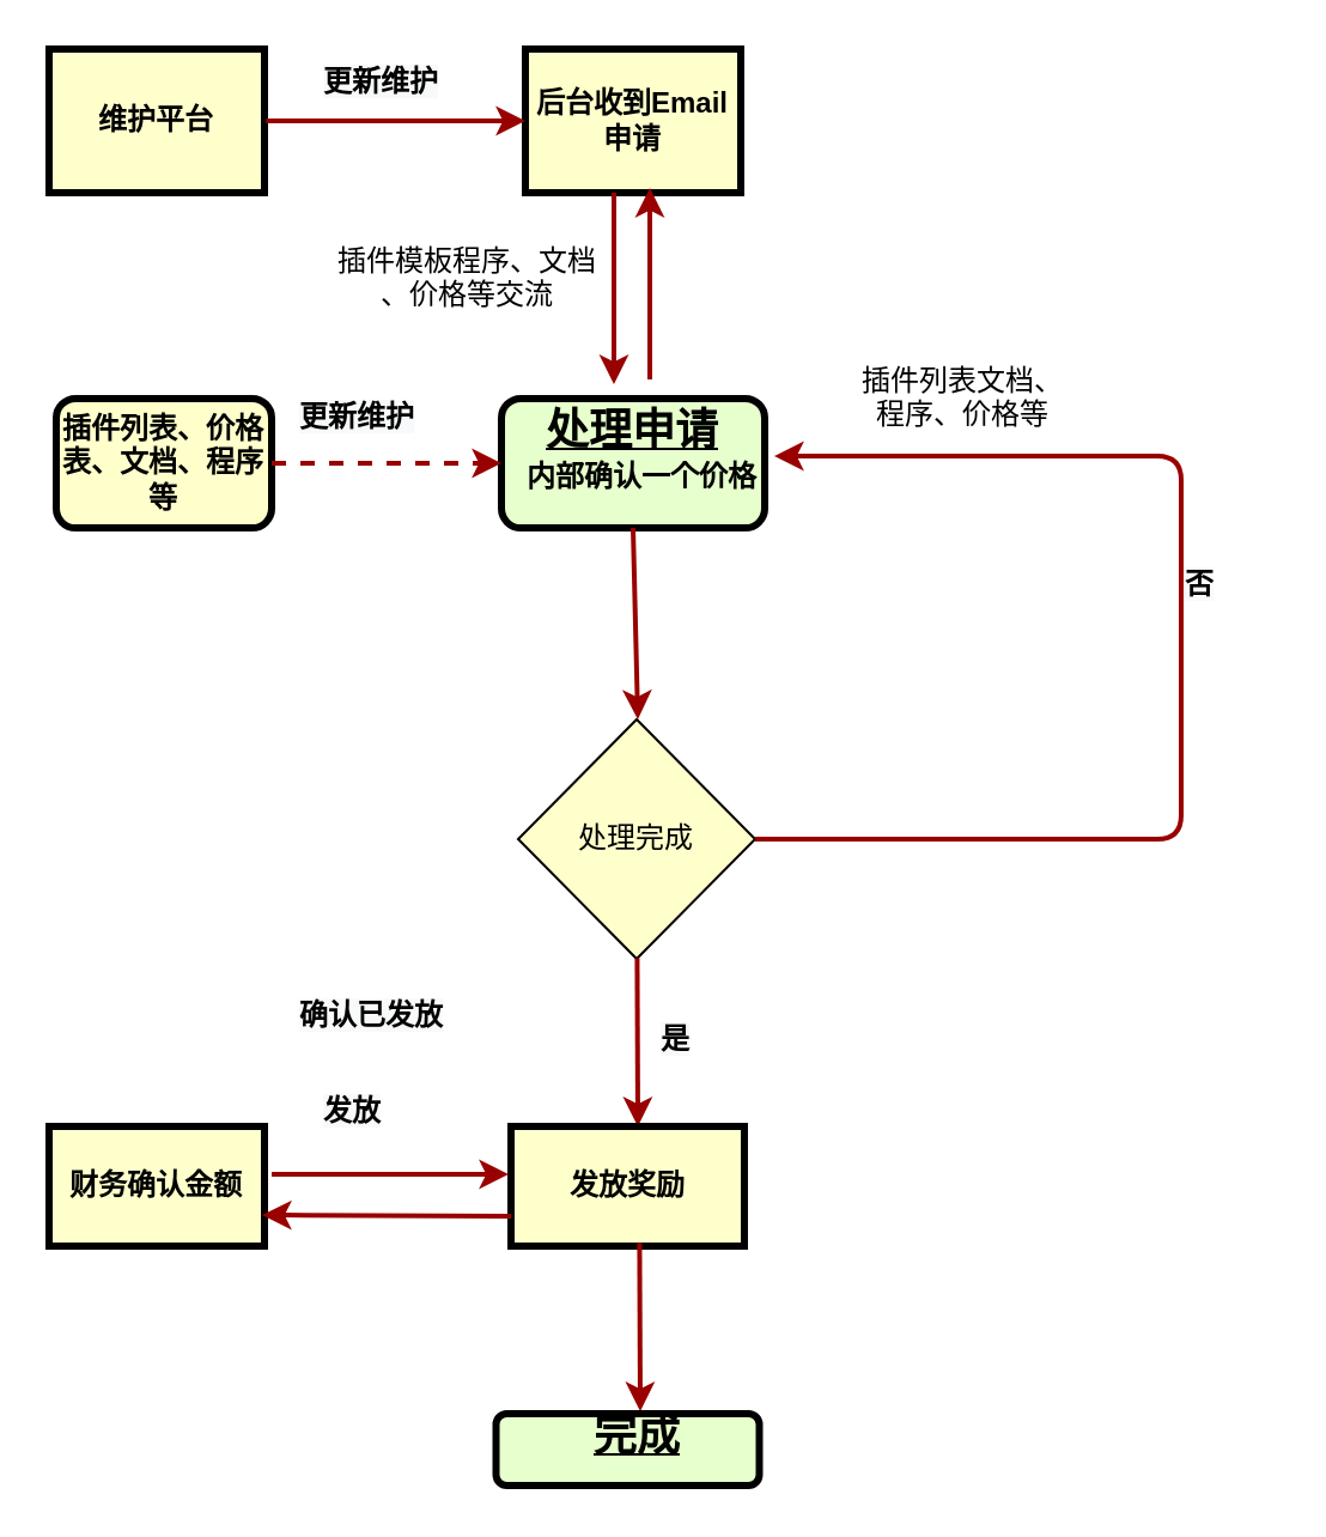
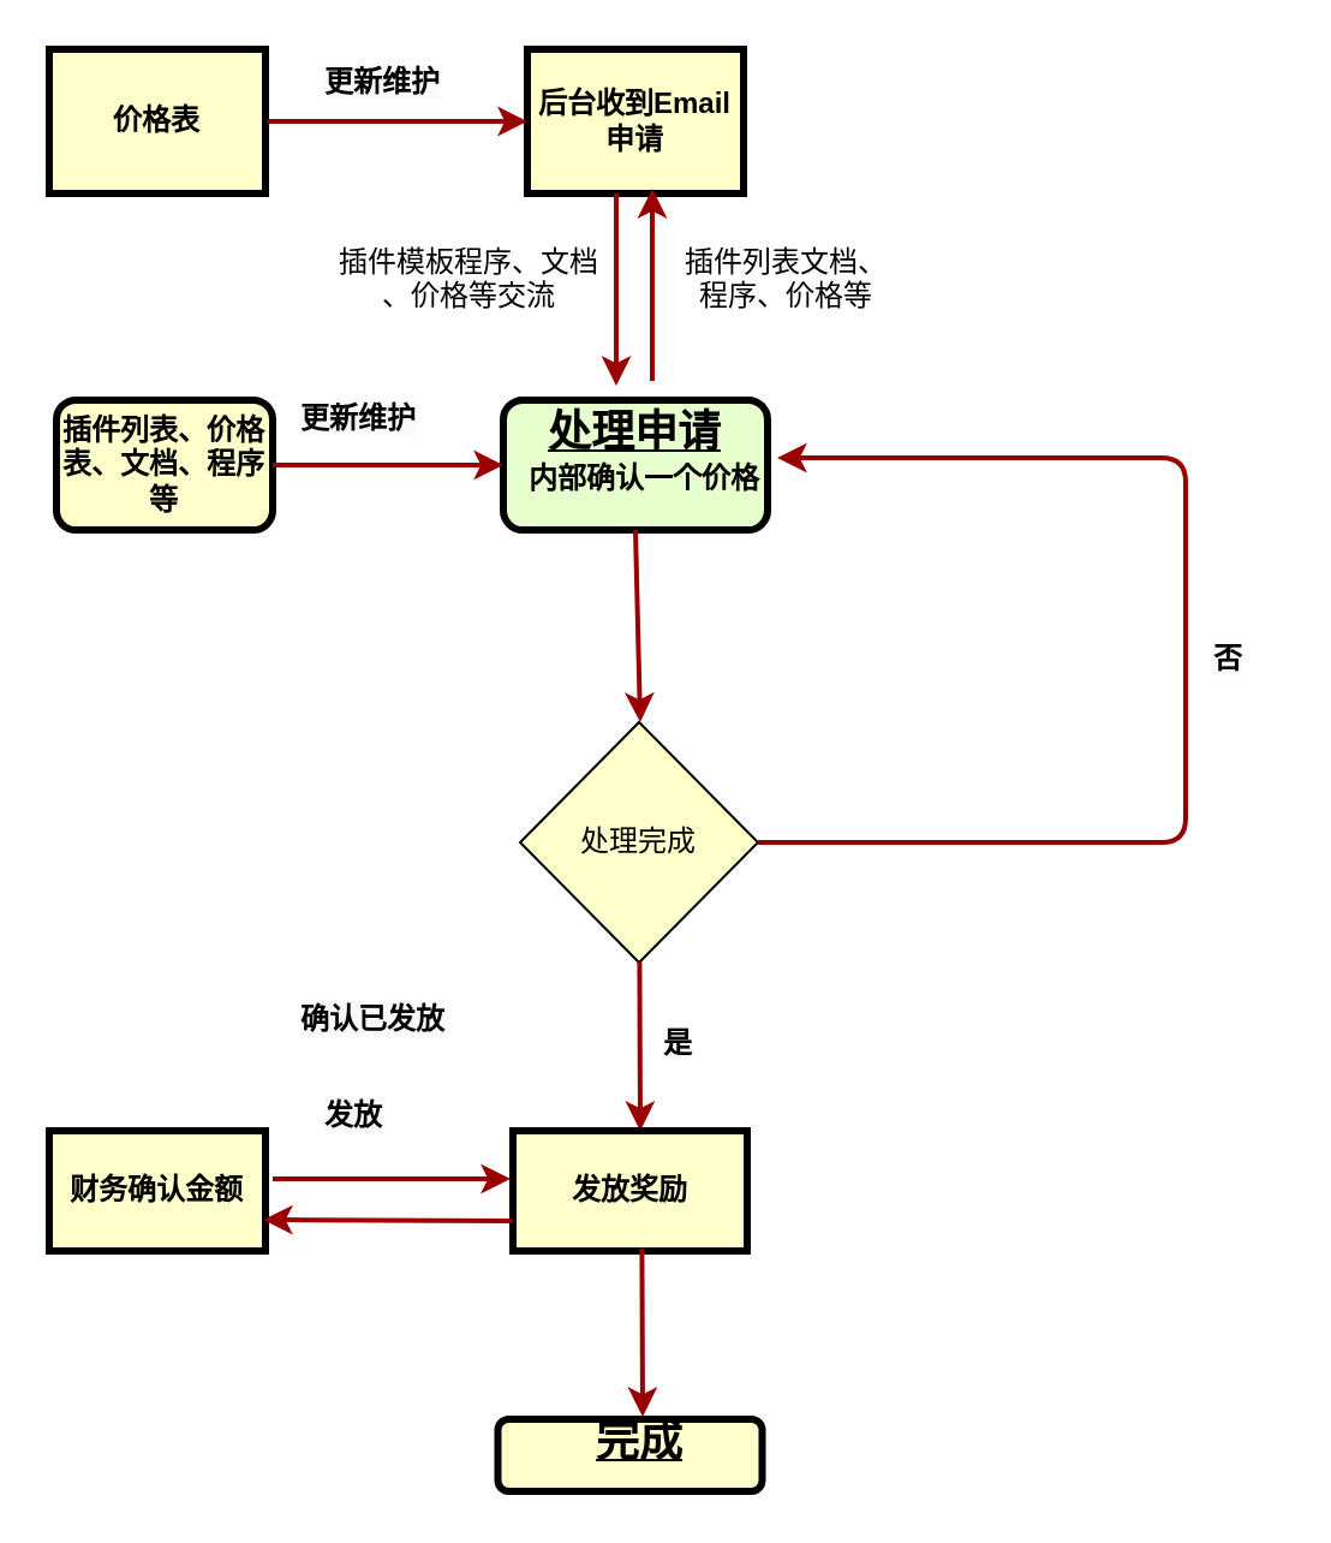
- <mxCell id="23" value="维护平台" style="whiteSpace=wrap;align=center;verticalAlign=middle;fontStyle=1;strokeWidth=3;fillColor=#FFFFCC" vertex="1" parent="1"><mxGeometry x="20" y="20" width="90" height="60" as="geometry" /></mxCell>
+ <mxCell id="23" value="价格表" style="whiteSpace=wrap;align=center;verticalAlign=middle;fontStyle=1;strokeWidth=3;fillColor=#FFFFCC" vertex="1" parent="1"><mxGeometry x="20" y="20" width="90" height="60" as="geometry" /></mxCell>
- <mxCell id="26" value="插件列表文档、&#10;程序、价格等" style="text;spacingTop=-5;align=center" vertex="1" parent="1"><mxGeometry x="358" y="150" width="88" height="40" as="geometry" /></mxCell>
+ <mxCell id="26" value="插件列表文档、&#10;程序、价格等" style="text;spacingTop=-5;align=center" vertex="1" parent="1"><mxGeometry x="283" y="100" width="88" height="40" as="geometry" /></mxCell>
- <mxCell id="7" value="" style="edgeStyle=none;noEdgeStyle=1;strokeColor=#990000;strokeWidth=2;dashed=1;" parent="1" source="5" target="3" edge="1"><mxGeometry width="100" height="100" relative="1" as="geometry"><mxPoint x="253" y="156" as="sourcePoint" /><mxPoint x="353" y="56" as="targetPoint" /></mxGeometry></mxCell>
+ <mxCell id="7" value="" style="edgeStyle=none;noEdgeStyle=1;strokeColor=#990000;strokeWidth=2" parent="1" source="5" target="3" edge="1"><mxGeometry width="100" height="100" relative="1" as="geometry"><mxPoint x="253" y="156" as="sourcePoint" /><mxPoint x="353" y="56" as="targetPoint" /></mxGeometry></mxCell>
- <mxCell id="14" value="&lt;span style=&quot;color: rgb(0 , 0 , 0) ; font-family: &amp;#34;helvetica&amp;#34; ; font-size: 12px ; font-style: normal ; font-weight: 700 ; letter-spacing: normal ; text-align: center ; text-indent: 0px ; text-transform: none ; word-spacing: 0px ; background-color: rgb(248 , 249 , 250) ; display: inline ; float: none&quot;&gt;否&lt;/span&gt;" style="text;whiteSpace=wrap;html=1;" parent="1" vertex="1"><mxGeometry x="493" y="230" width="29" height="30" as="geometry" /></mxCell>
+ <mxCell id="14" value="&lt;span style=&quot;color: rgb(0 , 0 , 0) ; font-family: &amp;#34;helvetica&amp;#34; ; font-size: 12px ; font-style: normal ; font-weight: 700 ; letter-spacing: normal ; text-align: center ; text-indent: 0px ; text-transform: none ; word-spacing: 0px ; background-color: rgb(248 , 249 , 250) ; display: inline ; float: none&quot;&gt;否&lt;/span&gt;" style="text;whiteSpace=wrap;html=1;" parent="1" vertex="1"><mxGeometry x="503" y="260" width="29" height="30" as="geometry" /></mxCell>
- <mxCell id="22" value="&lt;p style=&quot;margin: 0px ; margin-left: 8px&quot;&gt;&lt;span style=&quot;font-size: 18px&quot;&gt;&lt;u&gt;完成&lt;/u&gt;&lt;/span&gt;&lt;/p&gt;&lt;p style=&quot;margin: 0px ; margin-left: 8px&quot;&gt;&lt;br&gt;&lt;/p&gt;" style="verticalAlign=middle;align=center;overflow=fill;fontSize=12;fontFamily=Helvetica;html=1;rounded=1;fontStyle=1;strokeWidth=3;fillColor=#E6FFCC" parent="1" vertex="1"><mxGeometry x="206.75" y="590" width="110" height="30" as="geometry" /></mxCell>
+ <mxCell id="22" value="&lt;p style=&quot;margin: 0px ; margin-left: 8px&quot;&gt;&lt;span style=&quot;font-size: 18px&quot;&gt;&lt;u&gt;完成&lt;/u&gt;&lt;/span&gt;&lt;/p&gt;&lt;p style=&quot;margin: 0px ; margin-left: 8px&quot;&gt;&lt;br&gt;&lt;/p&gt;" style="verticalAlign=middle;align=center;overflow=fill;fontSize=12;fontFamily=Helvetica;html=1;rounded=1;fontStyle=1;strokeWidth=3;fillColor=#ffffcc;" parent="1" vertex="1"><mxGeometry x="206.75" y="590" width="110" height="30" as="geometry" /></mxCell>
